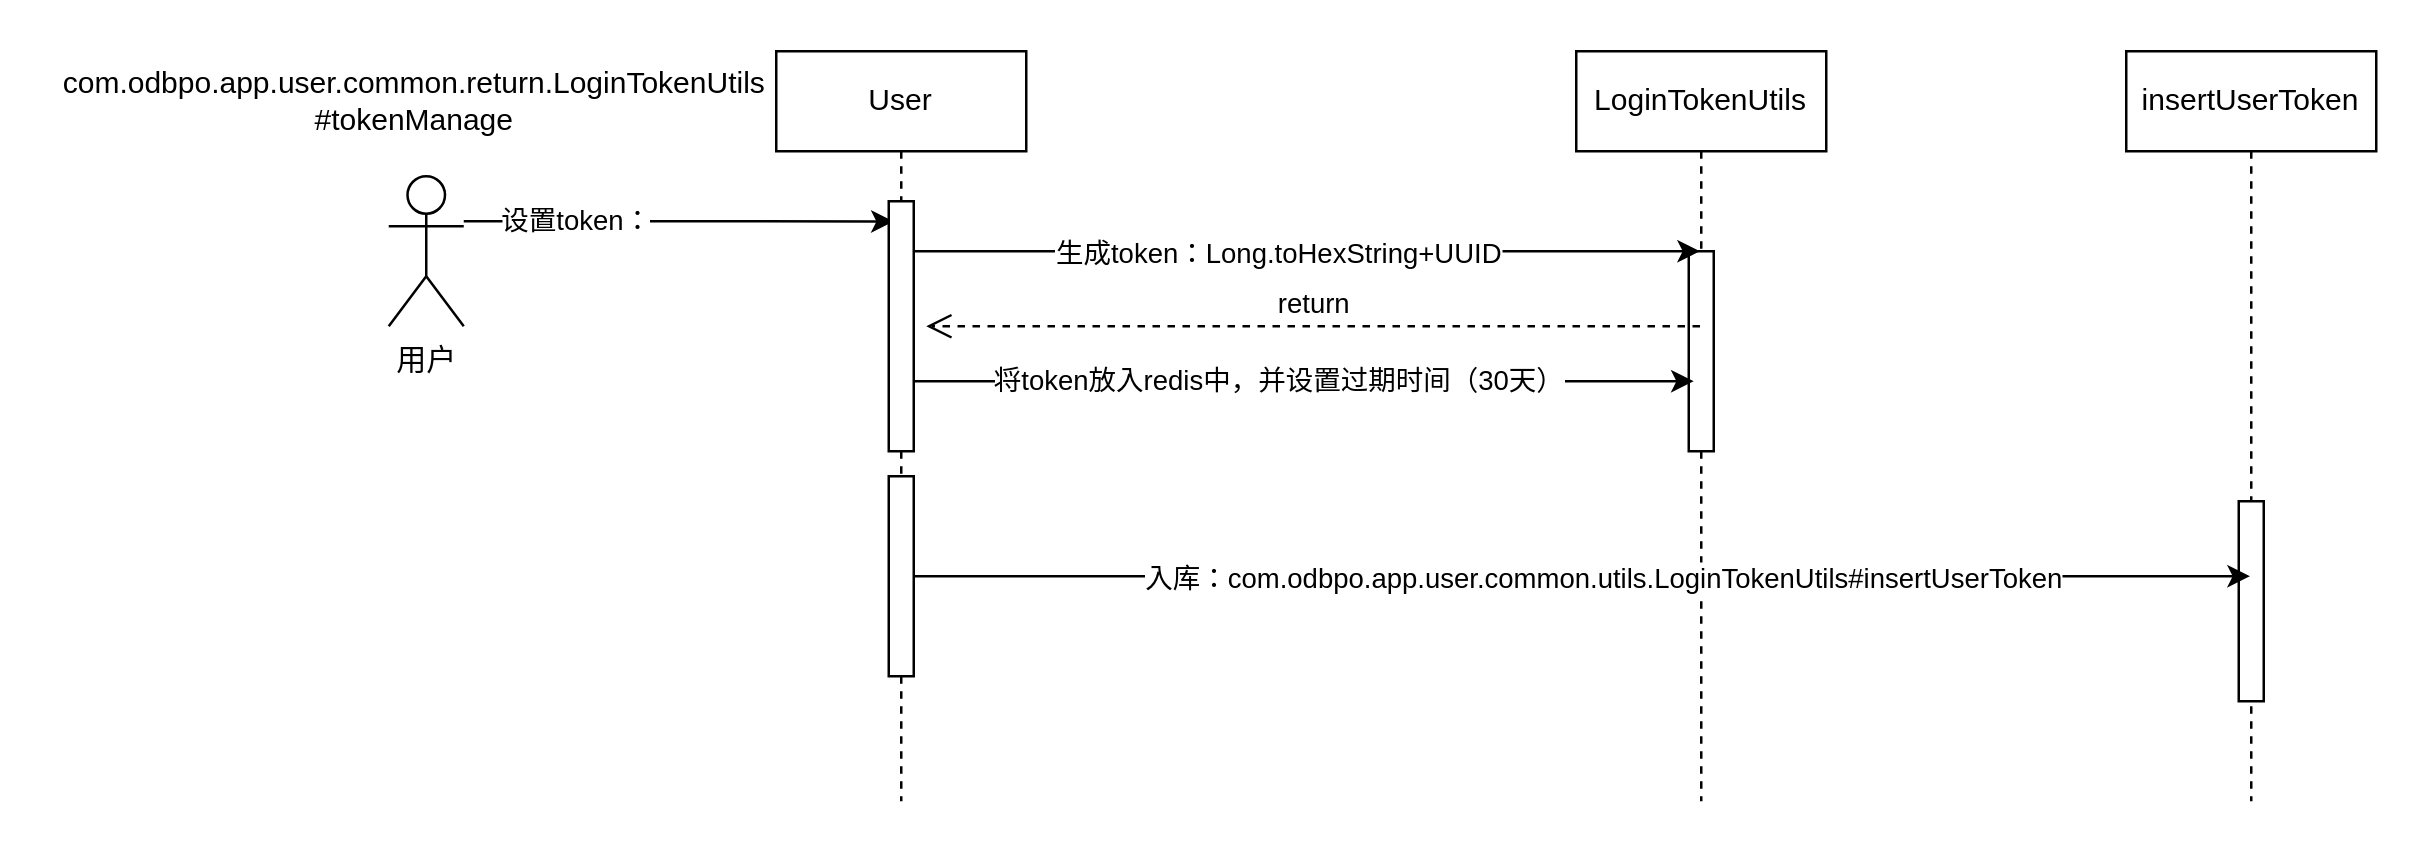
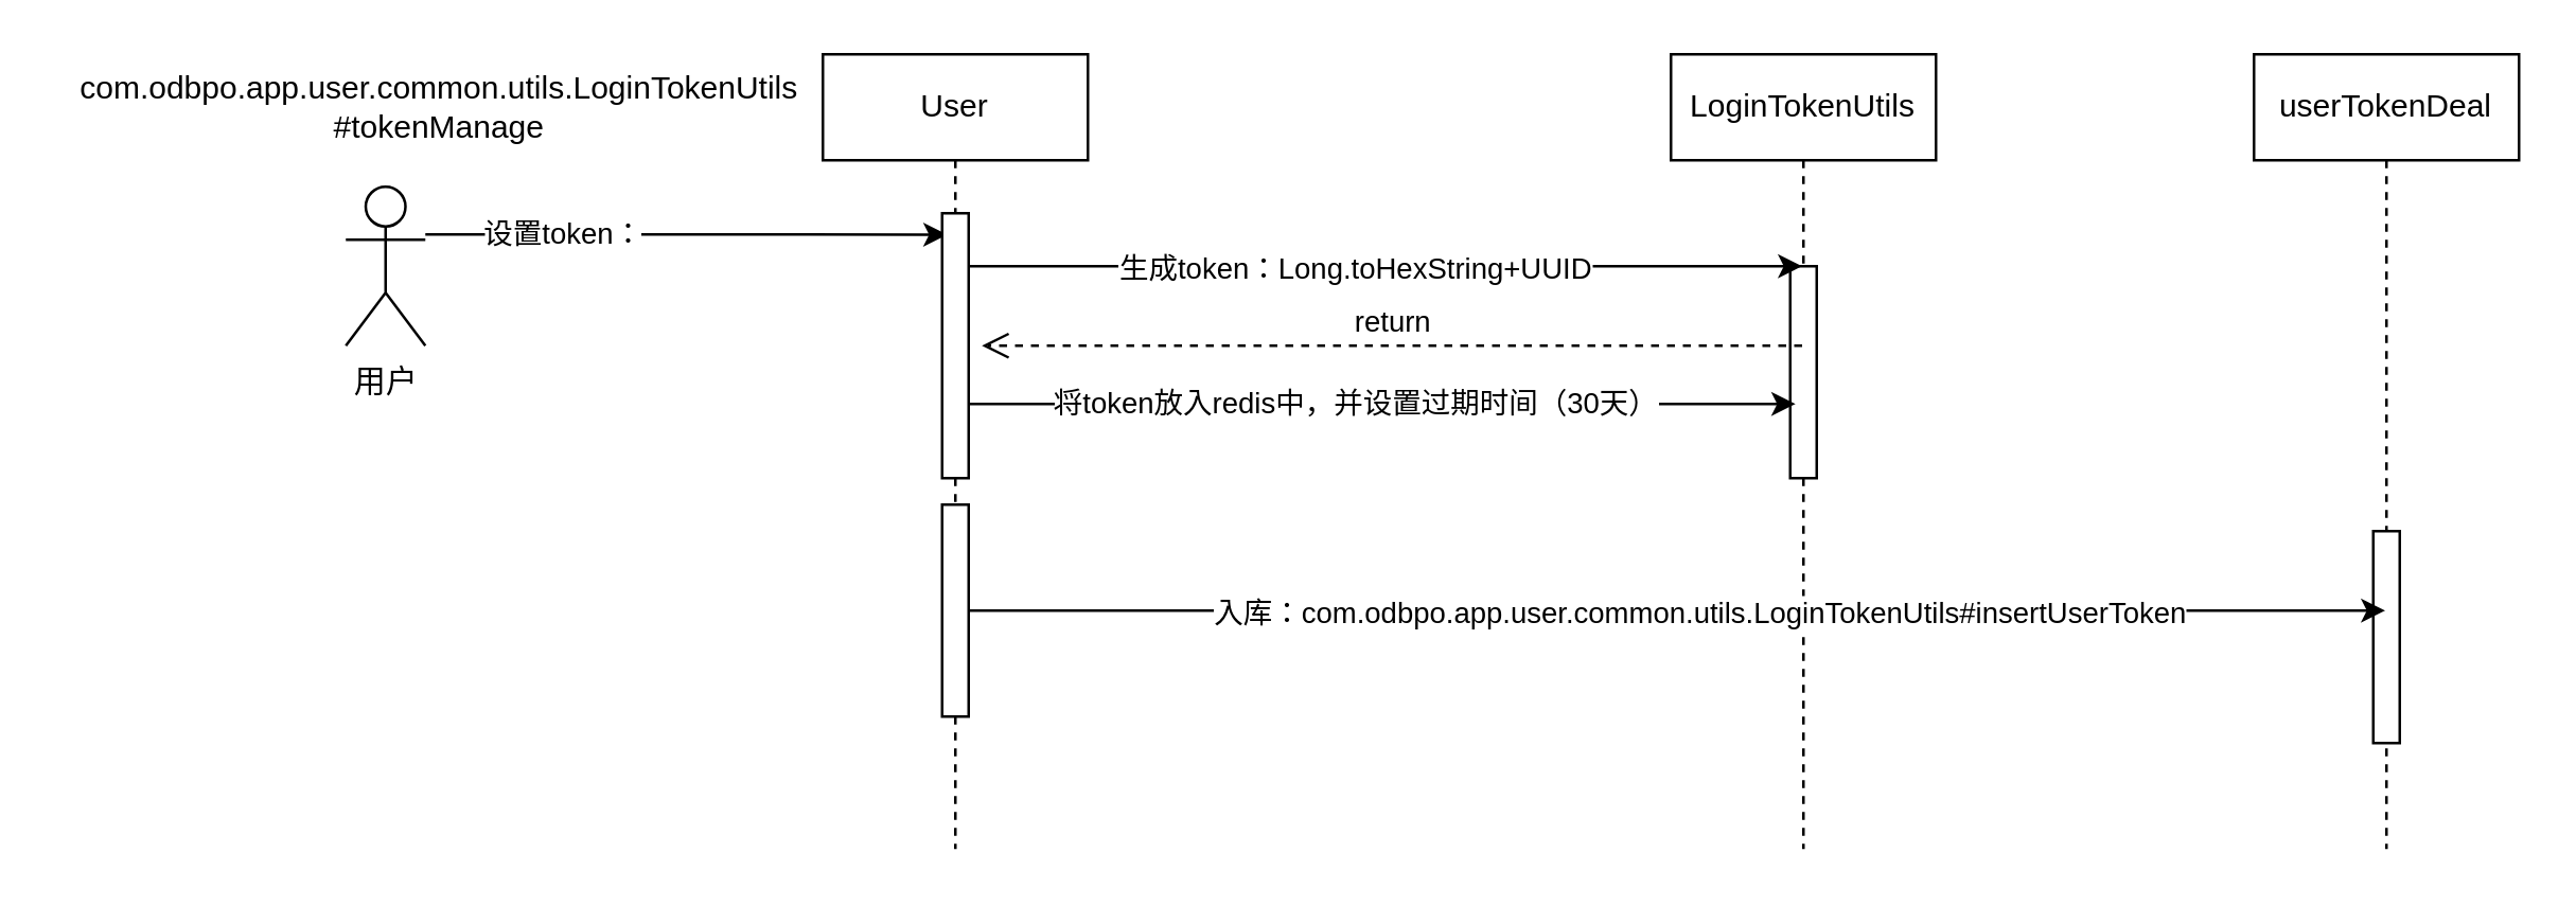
- <mxCell id="8" value="com.odbpo.app.user.common.return.LoginTokenUtils&lt;br&gt;#tokenManage" style="text;html=1;align=center;verticalAlign=middle;resizable=0;points=[];autosize=1;strokeColor=none;fillColor=none;" vertex="1" parent="1"><mxGeometry x="20" y="20" width="290" height="40" as="geometry" /></mxCell>
+ <mxCell id="8" value="com.odbpo.app.user.common.utils.LoginTokenUtils&lt;br&gt;#tokenManage" style="text;html=1;align=center;verticalAlign=middle;resizable=0;points=[];autosize=1;strokeColor=none;fillColor=none;" vertex="1" parent="1"><mxGeometry x="20" y="20" width="290" height="40" as="geometry" /></mxCell>
- <mxCell id="16" value="insertUserToken" style="shape=umlLifeline;perimeter=lifelinePerimeter;whiteSpace=wrap;html=1;container=0;dropTarget=0;collapsible=0;recursiveResize=0;outlineConnect=0;portConstraint=eastwest;newEdgeStyle={&quot;edgeStyle&quot;:&quot;elbowEdgeStyle&quot;,&quot;elbow&quot;:&quot;vertical&quot;,&quot;curved&quot;:0,&quot;rounded&quot;:0};" vertex="1" parent="1"><mxGeometry x="850" y="20" width="100" height="300" as="geometry" /></mxCell>
+ <mxCell id="16" value="userTokenDeal" style="shape=umlLifeline;perimeter=lifelinePerimeter;whiteSpace=wrap;html=1;container=0;dropTarget=0;collapsible=0;recursiveResize=0;outlineConnect=0;portConstraint=eastwest;newEdgeStyle={&quot;edgeStyle&quot;:&quot;elbowEdgeStyle&quot;,&quot;elbow&quot;:&quot;vertical&quot;,&quot;curved&quot;:0,&quot;rounded&quot;:0};" vertex="1" parent="1"><mxGeometry x="850" y="20" width="100" height="300" as="geometry" /></mxCell>
- <mxCell id="4" value="用户" style="shape=umlActor;verticalLabelPosition=bottom;verticalAlign=top;html=1;outlineConnect=0;" vertex="1" parent="1"><mxGeometry x="155" y="70" width="30" height="60" as="geometry" /></mxCell>
+ <mxCell id="4" value="用户" style="shape=umlActor;verticalLabelPosition=bottom;verticalAlign=top;html=1;outlineConnect=0;" vertex="1" parent="1"><mxGeometry x="130" y="70" width="30" height="60" as="geometry" /></mxCell>
